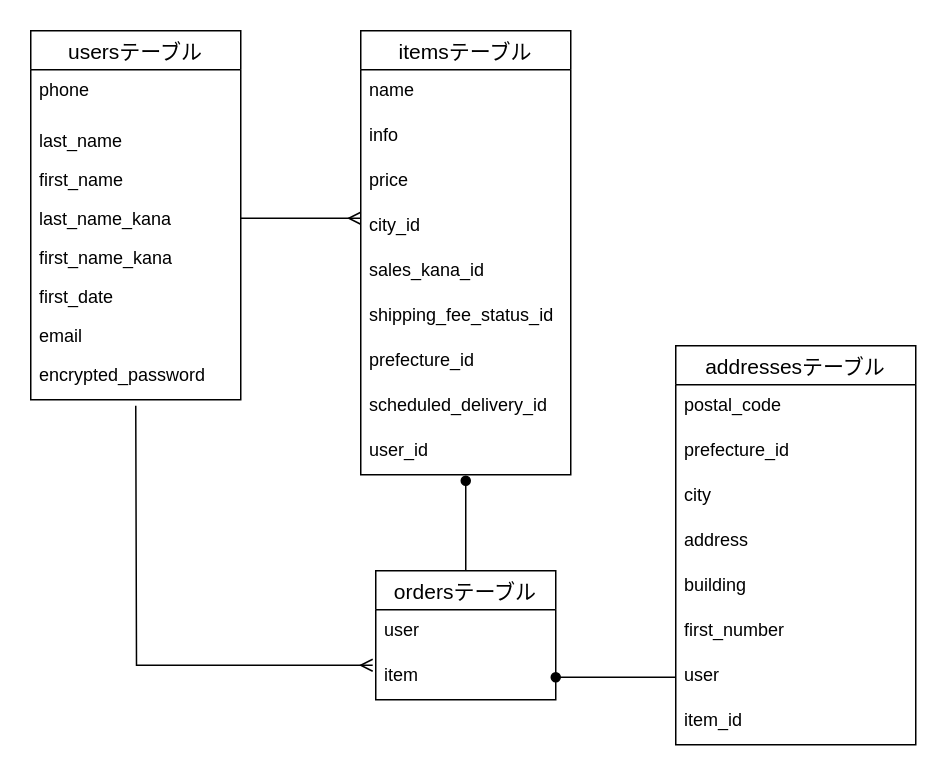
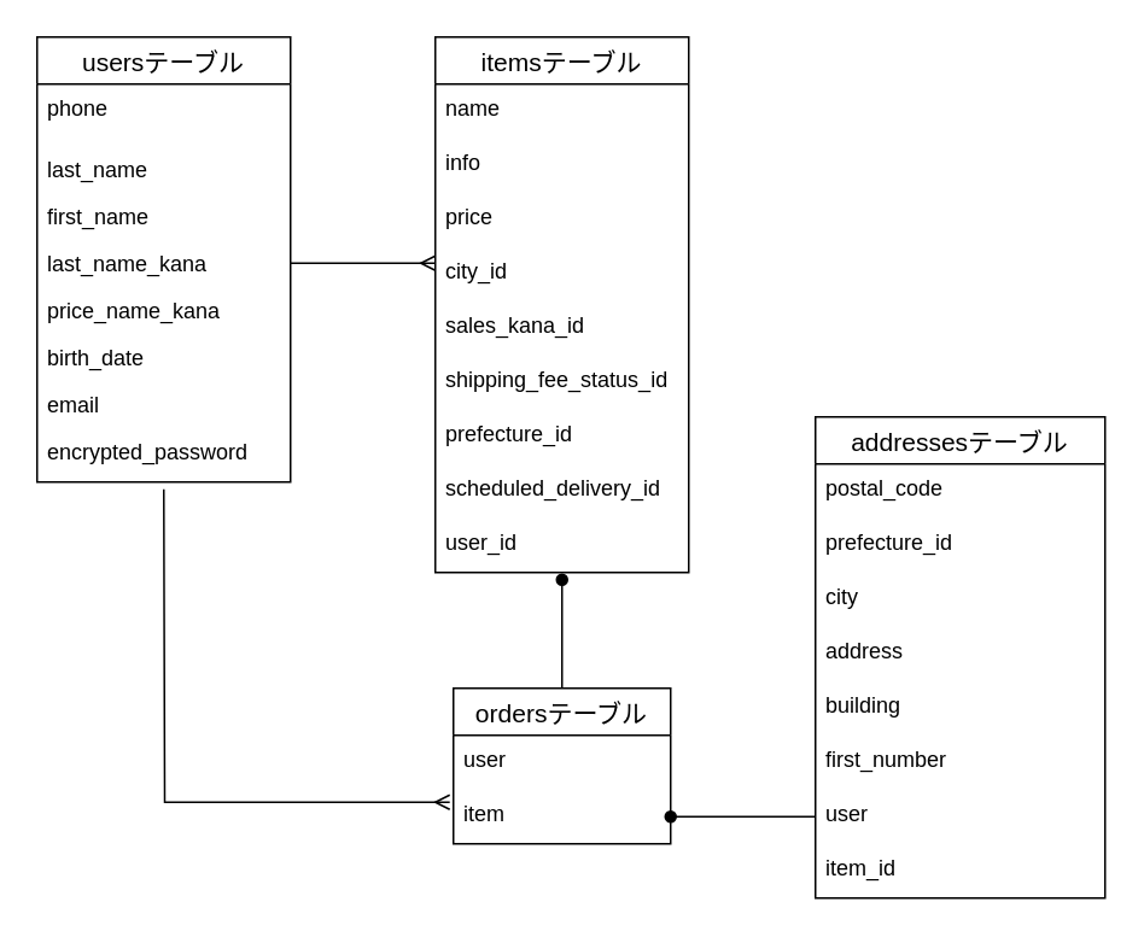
- <mxCell id="7" value="first_name_kana" style="text;strokeColor=none;fillColor=none;spacingLeft=4;spacingRight=4;overflow=hidden;rotatable=0;points=[[0,0.5],[1,0.5]];portConstraint=eastwest;fontSize=12;" parent="2" vertex="1"><mxGeometry y="138" width="140" height="26" as="geometry" /></mxCell>
+ <mxCell id="7" value="price_name_kana" style="text;strokeColor=none;fillColor=none;spacingLeft=4;spacingRight=4;overflow=hidden;rotatable=0;points=[[0,0.5],[1,0.5]];portConstraint=eastwest;fontSize=12;" parent="2" vertex="1"><mxGeometry y="138" width="140" height="26" as="geometry" /></mxCell>
- <mxCell id="8" value="first_date" style="text;strokeColor=none;fillColor=none;spacingLeft=4;spacingRight=4;overflow=hidden;rotatable=0;points=[[0,0.5],[1,0.5]];portConstraint=eastwest;fontSize=12;" parent="2" vertex="1"><mxGeometry y="164" width="140" height="26" as="geometry" /></mxCell>
+ <mxCell id="8" value="birth_date" style="text;strokeColor=none;fillColor=none;spacingLeft=4;spacingRight=4;overflow=hidden;rotatable=0;points=[[0,0.5],[1,0.5]];portConstraint=eastwest;fontSize=12;" parent="2" vertex="1"><mxGeometry y="164" width="140" height="26" as="geometry" /></mxCell>
